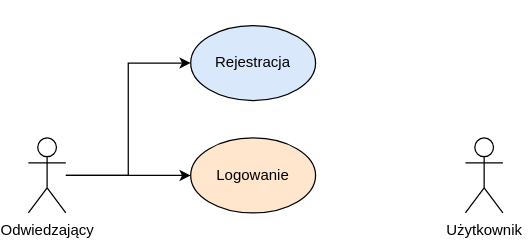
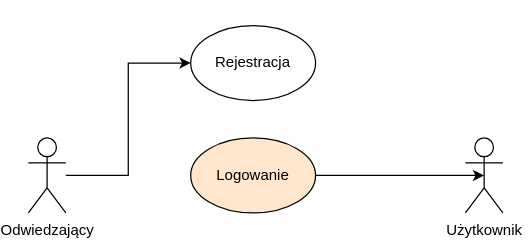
- <mxCell id="8" value="Rejestracja" style="ellipse;whiteSpace=wrap;html=1;fillColor=#dae8fc;" vertex="1" parent="1"><mxGeometry x="150" y="20" width="100" height="60" as="geometry" /></mxCell>
+ <mxCell id="8" value="Rejestracja" style="ellipse;whiteSpace=wrap;html=1;" vertex="1" parent="1"><mxGeometry x="150" y="20" width="100" height="60" as="geometry" /></mxCell>
- <mxCell id="2" style="edgeStyle=orthogonalEdgeStyle;rounded=0;orthogonalLoop=1;jettySize=auto;html=1;entryX=0;entryY=0.5;entryDx=0;entryDy=0;" edge="1" parent="1" source="4" target="6"><mxGeometry relative="1" as="geometry" /></mxCell>
+ <mxCell id="5" style="edgeStyle=orthogonalEdgeStyle;rounded=0;orthogonalLoop=1;jettySize=auto;html=1;entryX=0.5;entryY=0.5;entryDx=0;entryDy=0;entryPerimeter=0;" edge="1" parent="1" source="6" target="7"><mxGeometry relative="1" as="geometry" /></mxCell>
